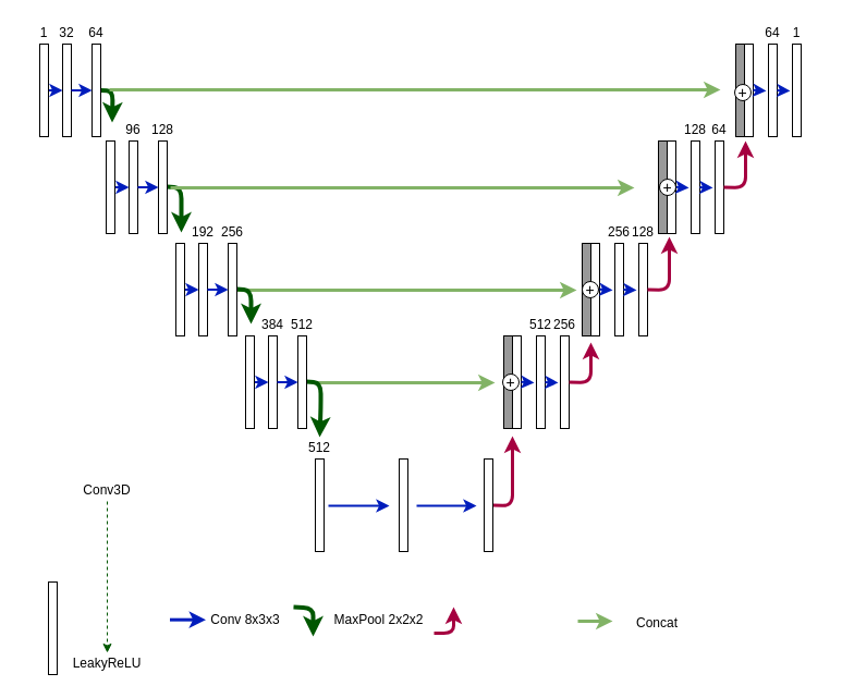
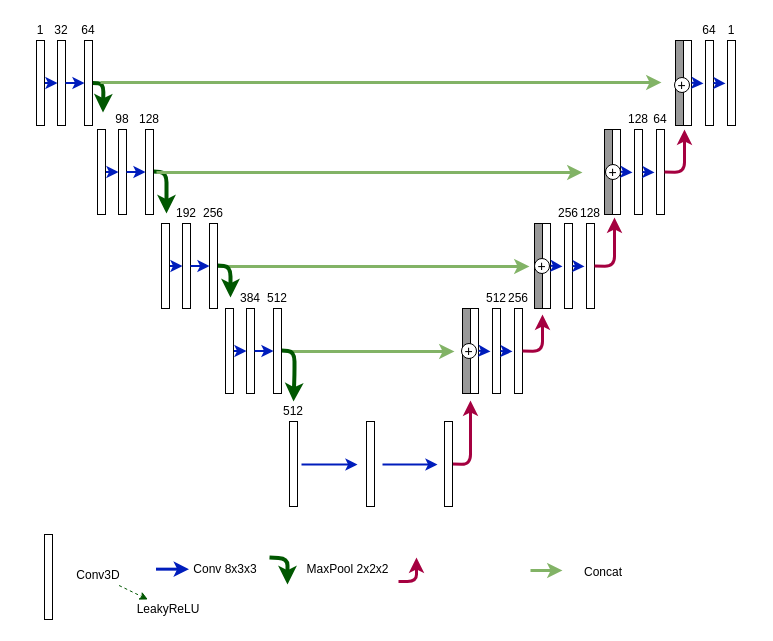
- <mxCell id="45" value="&lt;font color=&quot;#000000&quot;&gt;96&lt;/font&gt;" style="text;html=1;strokeColor=none;fillColor=none;align=center;verticalAlign=middle;whiteSpace=wrap;rounded=0;" parent="1" vertex="1"><mxGeometry x="102" y="109" width="40" height="20" as="geometry" /></mxCell>
+ <mxCell id="45" value="&lt;font color=&quot;#000000&quot;&gt;98&lt;/font&gt;" style="text;html=1;strokeColor=none;fillColor=none;align=center;verticalAlign=middle;whiteSpace=wrap;rounded=0;" parent="1" vertex="1"><mxGeometry x="102" y="109" width="40" height="20" as="geometry" /></mxCell>
- <mxCell id="35" value="&lt;font color=&quot;#000000&quot;&gt;Conv3D&lt;/font&gt;" style="text;html=1;strokeColor=none;fillColor=none;align=center;verticalAlign=middle;whiteSpace=wrap;rounded=0;" parent="1" vertex="1"><mxGeometry x="63" y="440" width="70" height="20" as="geometry" /></mxCell>
+ <mxCell id="35" value="&lt;font color=&quot;#000000&quot;&gt;Conv3D&lt;/font&gt;" style="text;html=1;strokeColor=none;fillColor=none;align=center;verticalAlign=middle;whiteSpace=wrap;rounded=0;" parent="1" vertex="1"><mxGeometry x="63" y="565" width="70" height="20" as="geometry" /></mxCell>
- <mxCell id="36" value="&lt;font color=&quot;#000000&quot;&gt;LeakyReLU&lt;/font&gt;" style="text;html=1;strokeColor=none;fillColor=none;align=center;verticalAlign=middle;whiteSpace=wrap;rounded=0;" parent="1" vertex="1"><mxGeometry x="63" y="599" width="70" height="20" as="geometry" /></mxCell>
+ <mxCell id="36" value="&lt;font color=&quot;#000000&quot;&gt;LeakyReLU&lt;/font&gt;" style="text;html=1;strokeColor=none;fillColor=none;align=center;verticalAlign=middle;whiteSpace=wrap;rounded=0;" parent="1" vertex="1"><mxGeometry x="133" y="599" width="70" height="20" as="geometry" /></mxCell>
